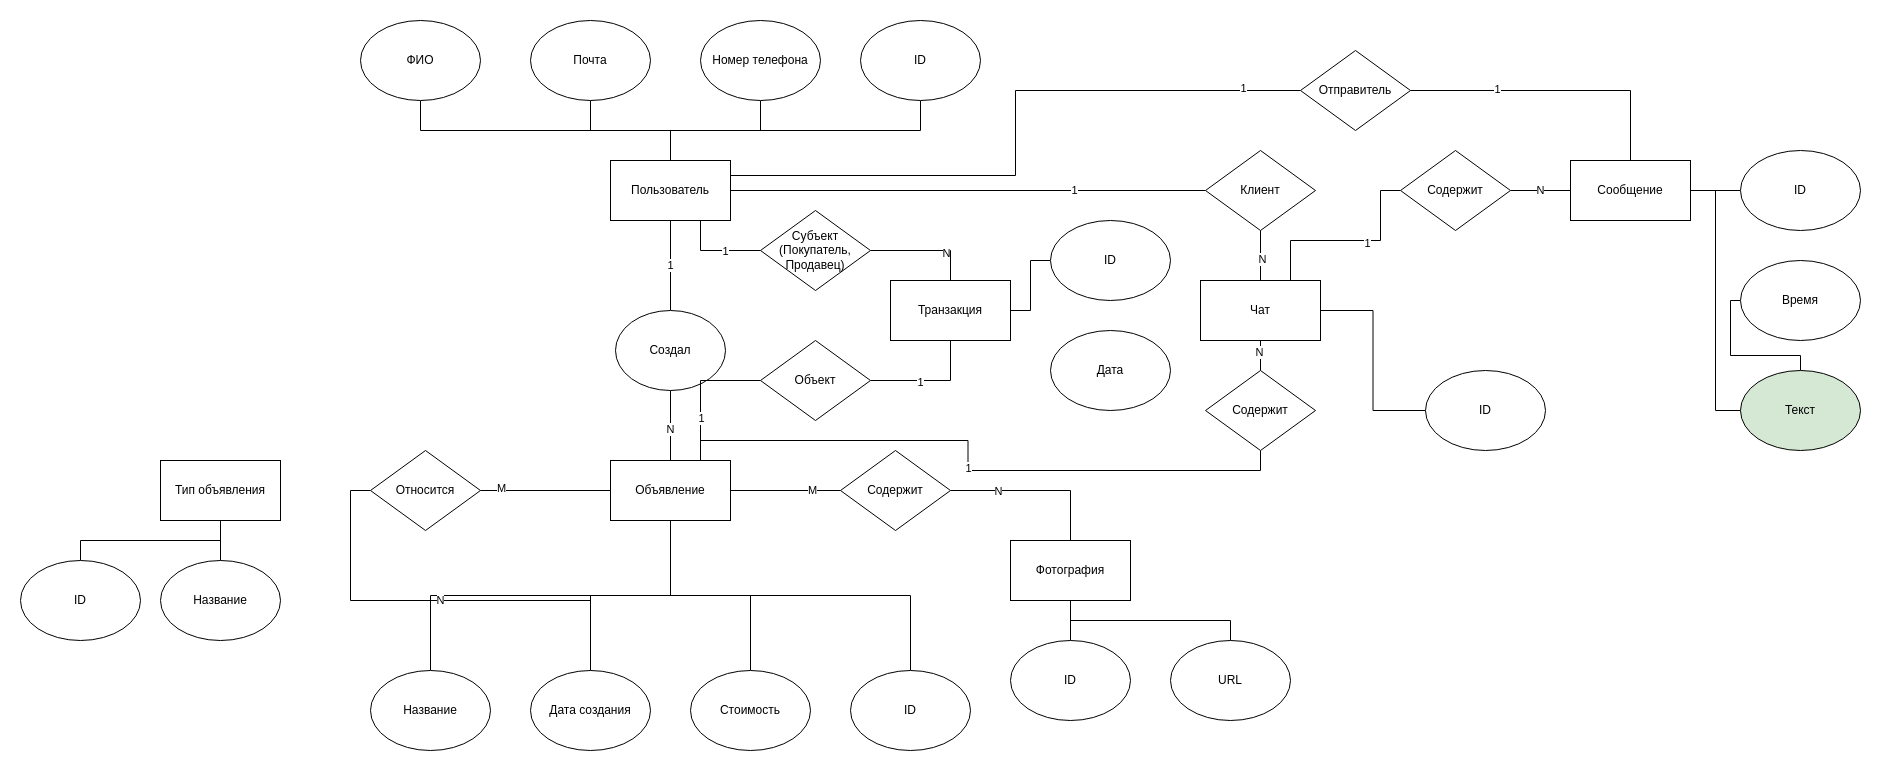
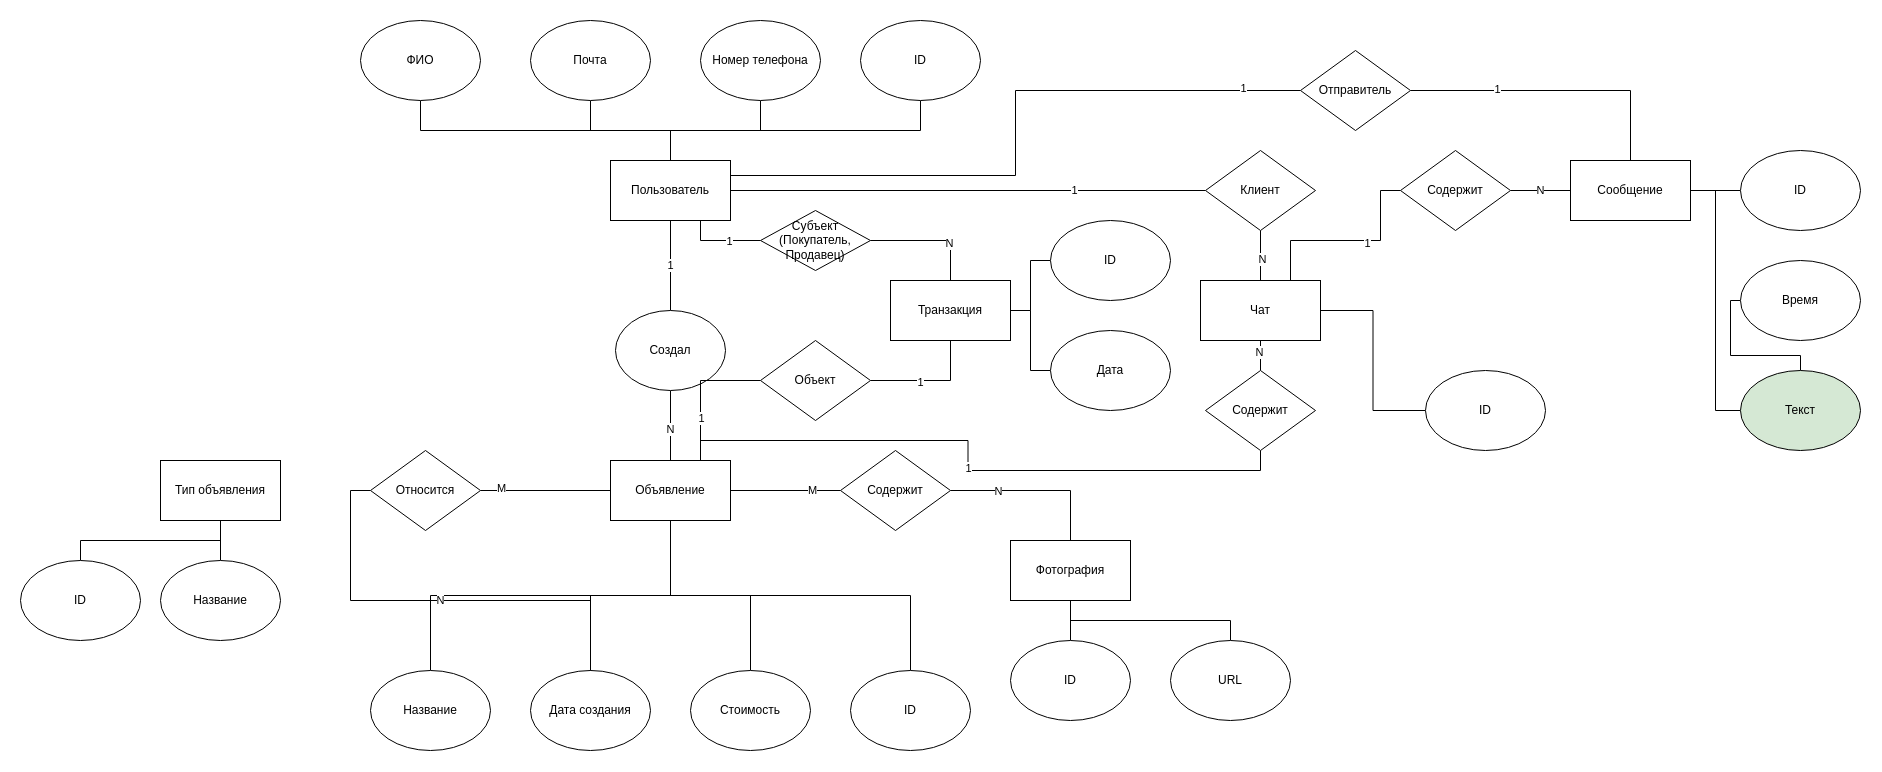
- <mxCell id="70" value="Субъект&lt;br&gt;(Покупатель,&lt;br&gt;&lt;div&gt;Продавец)&lt;/div&gt;" style="rhombus;whiteSpace=wrap;html=1;" parent="1" vertex="1"><mxGeometry x="760" y="210" width="110" height="80" as="geometry" /></mxCell>
+ <mxCell id="70" value="Субъект&lt;br&gt;(Покупатель,&lt;br&gt;&lt;div&gt;Продавец)&lt;/div&gt;" style="rhombus;whiteSpace=wrap;html=1;" parent="1" vertex="1"><mxGeometry x="760" y="210" width="110" height="60" as="geometry" /></mxCell>
+ <mxCell id="73" style="edgeStyle=orthogonalEdgeStyle;rounded=0;orthogonalLoop=1;jettySize=auto;html=1;exitX=0;exitY=0.5;exitDx=0;exitDy=0;entryX=1;entryY=0.5;entryDx=0;entryDy=0;endArrow=none;endFill=0;" parent="1" source="74" target="64" edge="1"><mxGeometry relative="1" as="geometry" /></mxCell>
